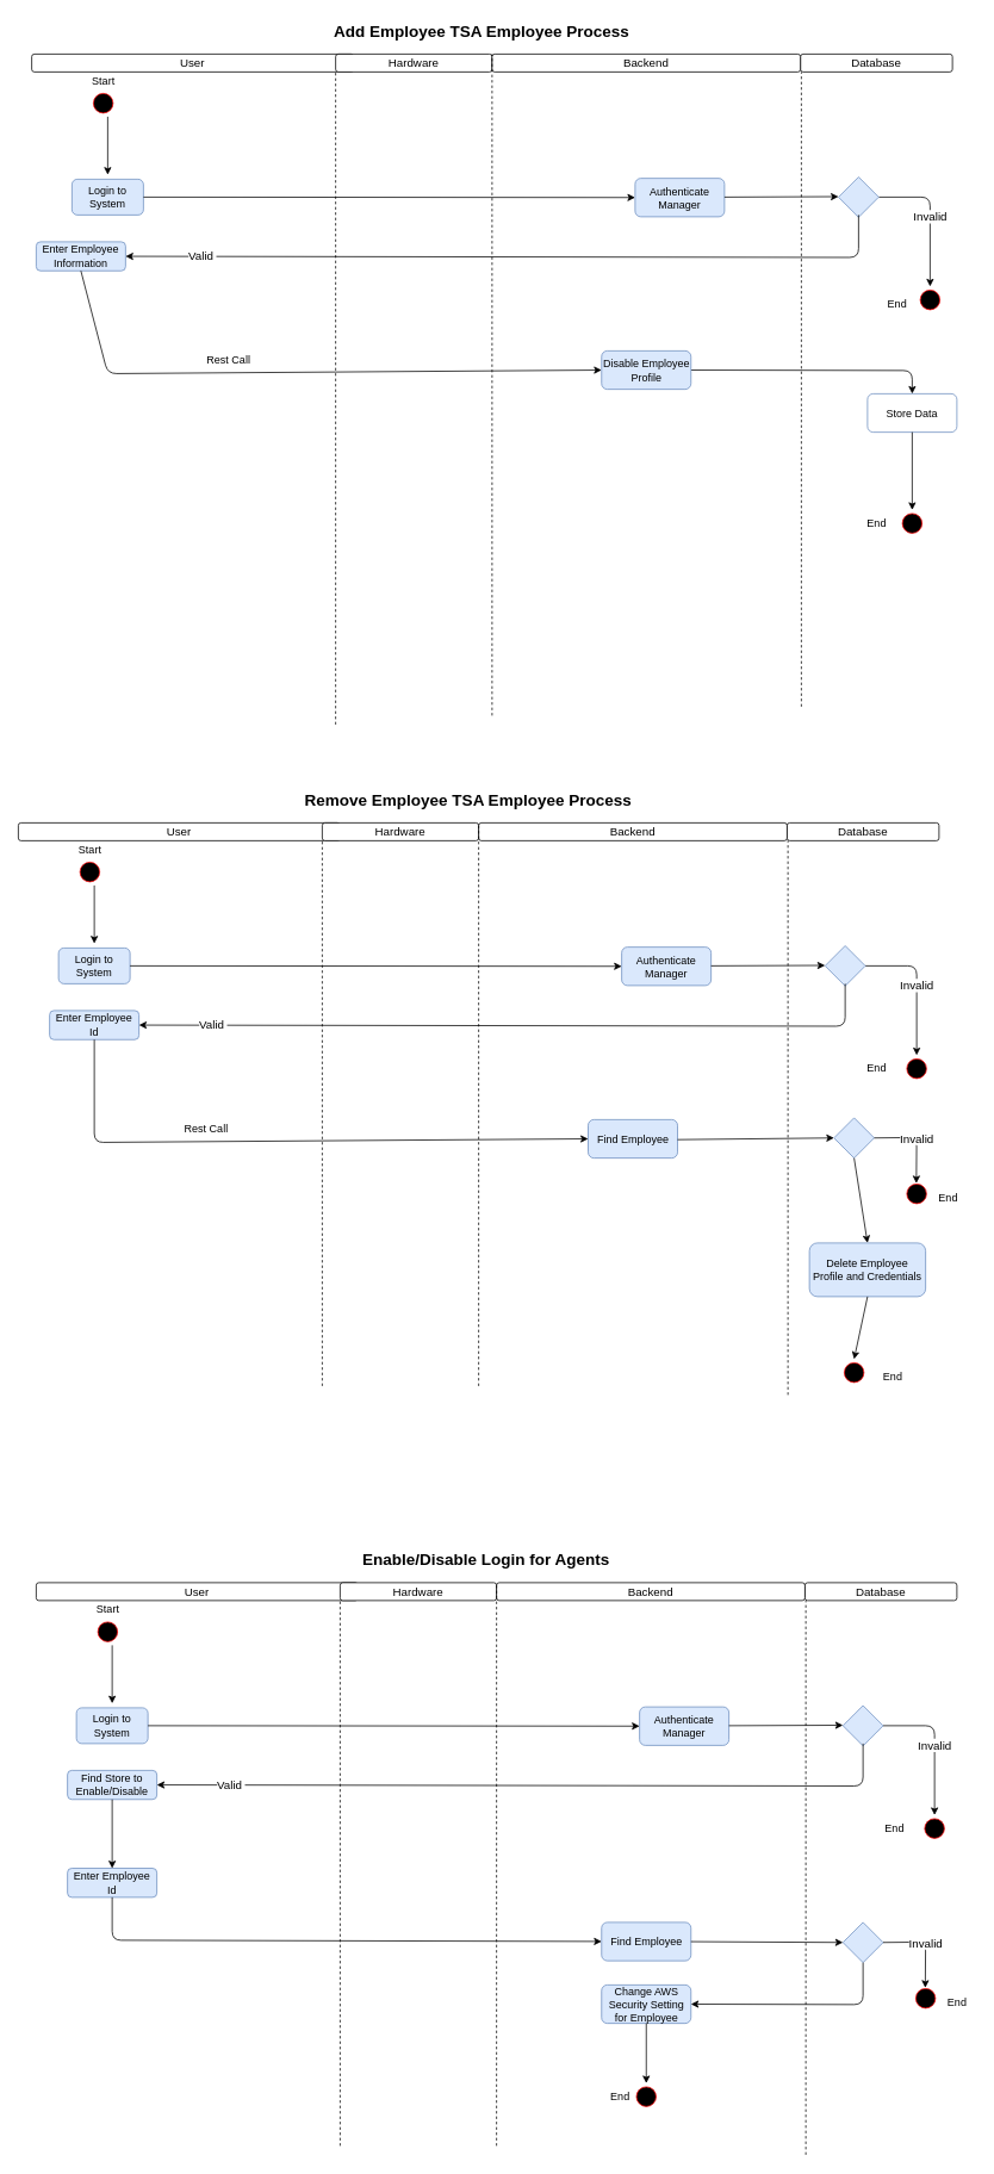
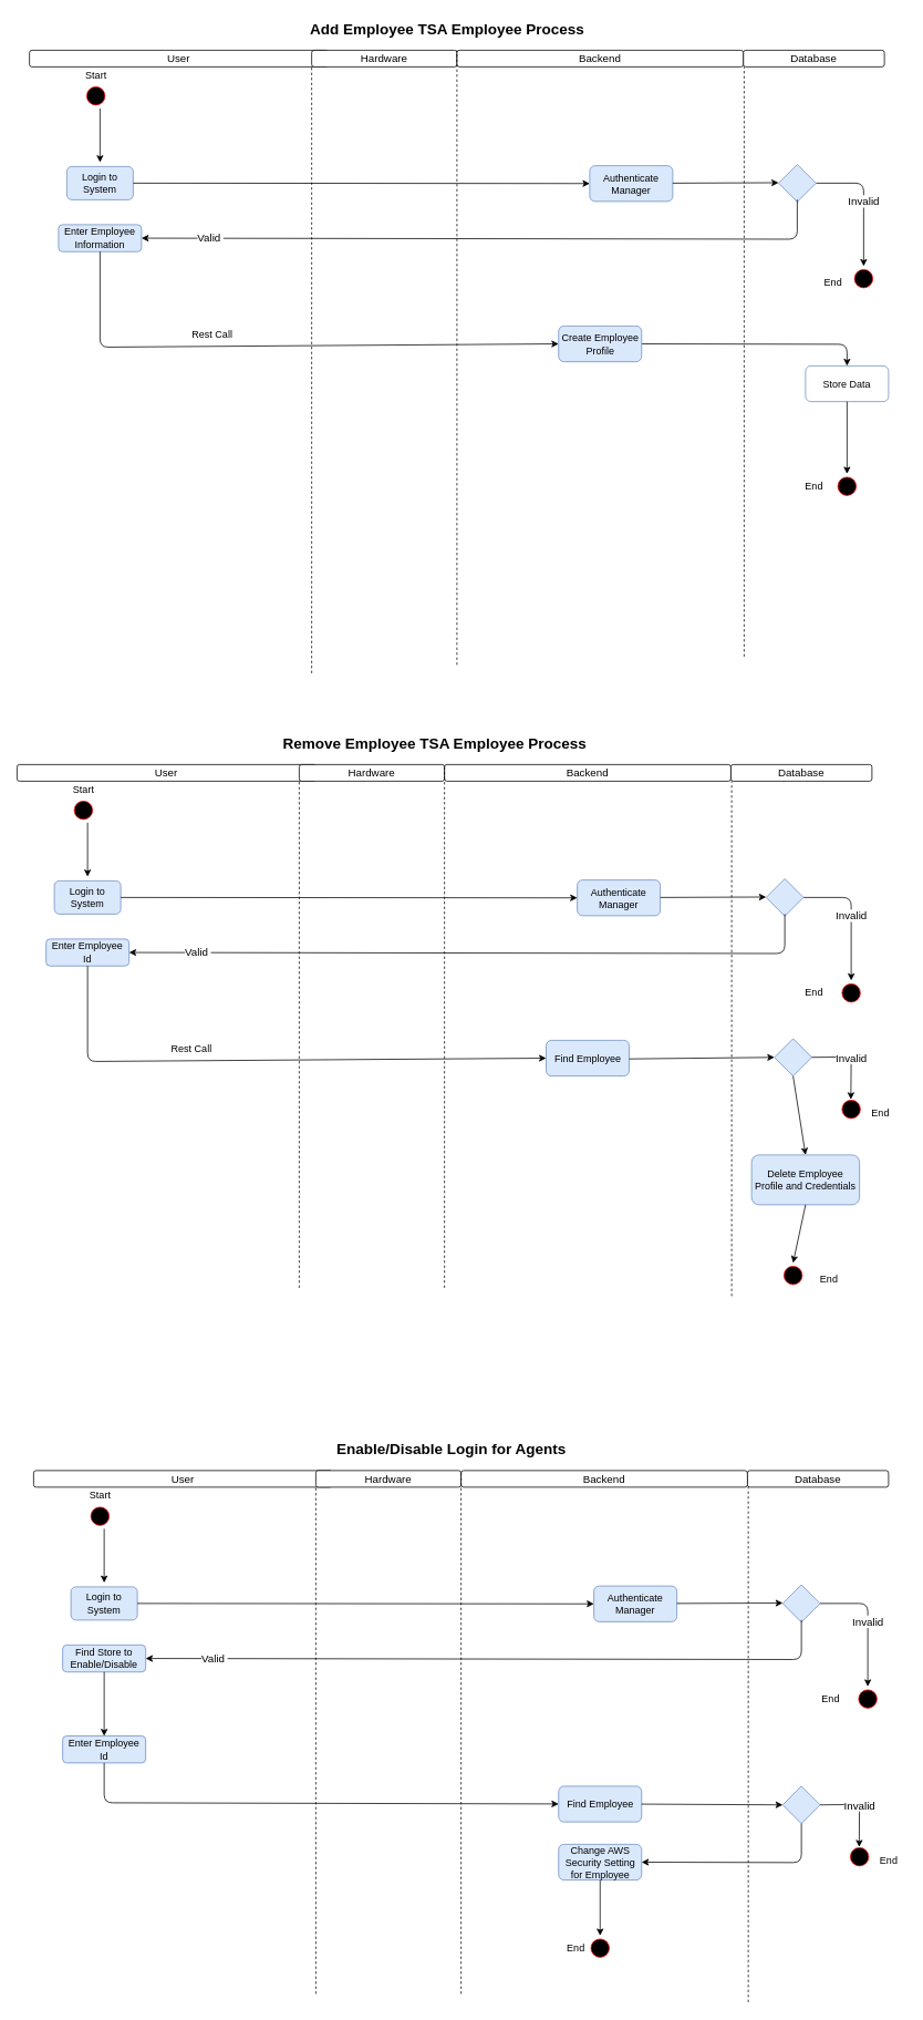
- <mxCell id="21" value="Enter Employee Information" style="rounded=1;whiteSpace=wrap;html=1;fillColor=#dae8fc;strokeColor=#6c8ebf;" vertex="1" parent="1"><mxGeometry x="40" y="270" width="100" height="32.5" as="geometry" /></mxCell>
+ <mxCell id="21" value="Enter Employee Information" style="rounded=1;whiteSpace=wrap;html=1;fillColor=#dae8fc;strokeColor=#6c8ebf;" vertex="1" parent="1"><mxGeometry x="70" y="270" width="100" height="32.5" as="geometry" /></mxCell>
- <mxCell id="24" value="Disable Employee Profile" style="rounded=1;whiteSpace=wrap;html=1;fillColor=#dae8fc;strokeColor=#6c8ebf;" vertex="1" parent="1"><mxGeometry x="672.5" y="392" width="100" height="43" as="geometry" /></mxCell>
+ <mxCell id="24" value="Create Employee Profile" style="rounded=1;whiteSpace=wrap;html=1;fillColor=#dae8fc;strokeColor=#6c8ebf;" vertex="1" parent="1"><mxGeometry x="672.5" y="392" width="100" height="43" as="geometry" /></mxCell>
